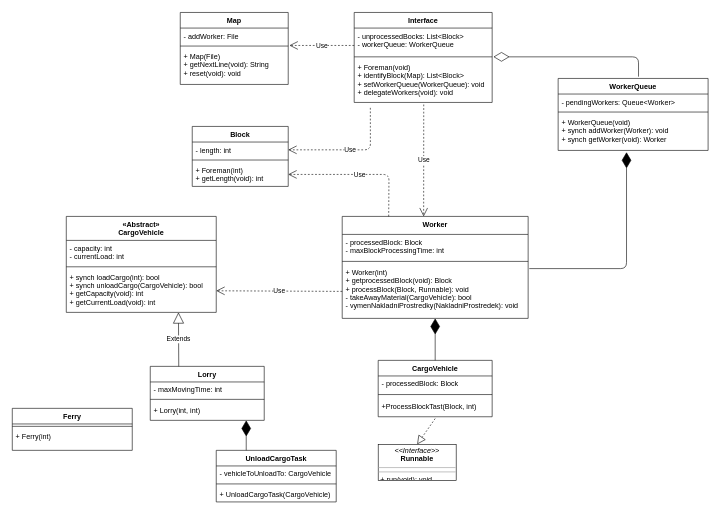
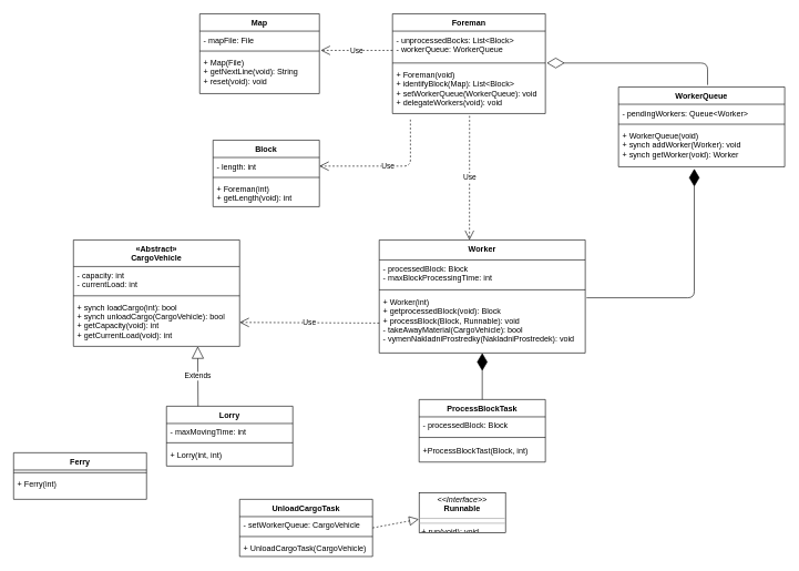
- <mxCell id="2" value="Interface" style="swimlane;fontStyle=1;align=center;verticalAlign=top;childLayout=stackLayout;horizontal=1;startSize=26;horizontalStack=0;resizeParent=1;resizeParentMax=0;resizeLast=0;collapsible=1;marginBottom=0;" parent="1" vertex="1"><mxGeometry x="590" y="20" width="230" height="150" as="geometry" /></mxCell>
+ <mxCell id="2" value="Foreman" style="swimlane;fontStyle=1;align=center;verticalAlign=top;childLayout=stackLayout;horizontal=1;startSize=26;horizontalStack=0;resizeParent=1;resizeParentMax=0;resizeLast=0;collapsible=1;marginBottom=0;" parent="1" vertex="1"><mxGeometry x="590" y="20" width="230" height="150" as="geometry" /></mxCell>
- <mxCell id="27" value="- addWorker: File" style="text;strokeColor=none;fillColor=none;align=left;verticalAlign=top;spacingLeft=4;spacingRight=4;overflow=hidden;rotatable=0;points=[[0,0.5],[1,0.5]];portConstraint=eastwest;" parent="26" vertex="1"><mxGeometry y="26" width="180" height="26" as="geometry" /></mxCell>
+ <mxCell id="27" value="- mapFile: File" style="text;strokeColor=none;fillColor=none;align=left;verticalAlign=top;spacingLeft=4;spacingRight=4;overflow=hidden;rotatable=0;points=[[0,0.5],[1,0.5]];portConstraint=eastwest;" parent="26" vertex="1"><mxGeometry y="26" width="180" height="26" as="geometry" /></mxCell>
- <mxCell id="31" value="Use" style="endArrow=open;endSize=12;dashed=1;html=1;exitX=0.25;exitY=0;exitDx=0;exitDy=0;entryX=1;entryY=0.5;entryDx=0;entryDy=0;" parent="1" source="6" target="17" edge="1"><mxGeometry width="160" relative="1" as="geometry"><mxPoint x="625" y="310" as="sourcePoint" /><mxPoint x="785" y="310" as="targetPoint" /><Array as="points"><mxPoint x="648" y="290" /></Array></mxGeometry></mxCell>
- <mxCell id="41" value="CargoVehicle" style="swimlane;fontStyle=1;align=center;verticalAlign=top;childLayout=stackLayout;horizontal=1;startSize=26;horizontalStack=0;resizeParent=1;resizeParentMax=0;resizeLast=0;collapsible=1;marginBottom=0;" vertex="1" parent="1"><mxGeometry x="630" y="600" width="190" height="94" as="geometry" /></mxCell>
+ <mxCell id="41" value="ProcessBlockTask" style="swimlane;fontStyle=1;align=center;verticalAlign=top;childLayout=stackLayout;horizontal=1;startSize=26;horizontalStack=0;resizeParent=1;resizeParentMax=0;resizeLast=0;collapsible=1;marginBottom=0;" vertex="1" parent="1"><mxGeometry x="630" y="600" width="190" height="94" as="geometry" /></mxCell>
- <mxCell id="45" value="" style="endArrow=block;dashed=1;endFill=0;endSize=12;html=1;exitX=0.5;exitY=1.1;exitDx=0;exitDy=0;exitPerimeter=0;entryX=0.5;entryY=0;entryDx=0;entryDy=0;" edge="1" parent="1" source="44" target="30"><mxGeometry width="160" relative="1" as="geometry"><mxPoint x="700" y="700" as="sourcePoint" /><mxPoint x="860" y="700" as="targetPoint" /></mxGeometry></mxCell>
- <mxCell id="52" value="" style="endArrow=diamondThin;endFill=1;endSize=24;html=1;exitX=0.25;exitY=0;exitDx=0;exitDy=0;entryX=0.842;entryY=1;entryDx=0;entryDy=0;entryPerimeter=0;" edge="1" parent="1" source="47" target="13"><mxGeometry width="160" relative="1" as="geometry"><mxPoint x="290" y="640" as="sourcePoint" /><mxPoint x="380" y="710" as="targetPoint" /><Array as="points" /></mxGeometry></mxCell>
+ <mxCell id="51" value="" style="endArrow=block;dashed=1;endFill=0;endSize=12;html=1;exitX=1;exitY=0.5;exitDx=0;exitDy=0;entryX=-0.004;entryY=0.665;entryDx=0;entryDy=0;entryPerimeter=0;" edge="1" parent="1" source="47" target="30"><mxGeometry width="160" relative="1" as="geometry"><mxPoint x="420" y="640" as="sourcePoint" /><mxPoint x="580" y="640" as="targetPoint" /></mxGeometry></mxCell>
- <mxCell id="48" value="- vehicleToUnloadTo: CargoVehicle" style="text;strokeColor=none;fillColor=none;align=left;verticalAlign=top;spacingLeft=4;spacingRight=4;overflow=hidden;rotatable=0;points=[[0,0.5],[1,0.5]];portConstraint=eastwest;" vertex="1" parent="47"><mxGeometry y="26" width="200" height="26" as="geometry" /></mxCell>
+ <mxCell id="48" value="- setWorkerQueue: CargoVehicle" style="text;strokeColor=none;fillColor=none;align=left;verticalAlign=top;spacingLeft=4;spacingRight=4;overflow=hidden;rotatable=0;points=[[0,0.5],[1,0.5]];portConstraint=eastwest;" vertex="1" parent="47"><mxGeometry y="26" width="200" height="26" as="geometry" /></mxCell>
